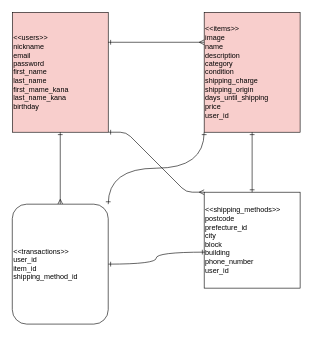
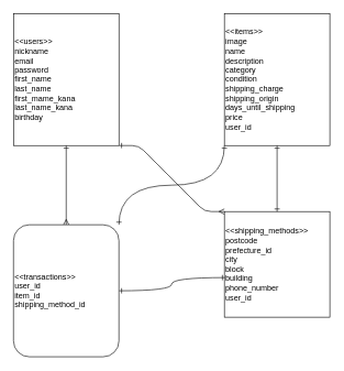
- <mxCell id="8" value="" style="fontSize=12;html=1;endArrow=ERmany;strokeWidth=1;entryX=0;entryY=0.25;entryDx=0;entryDy=0;exitX=1;exitY=0.25;exitDx=0;exitDy=0;startArrow=ERone;startFill=0;endFill=0;" parent="1" source="2" target="4" edge="1"><mxGeometry width="100" height="100" relative="1" as="geometry"><mxPoint x="200" y="110" as="sourcePoint" /><mxPoint x="300" y="10" as="targetPoint" /></mxGeometry></mxCell>
- <mxCell id="2" value="&amp;lt;&amp;lt;users&amp;gt;&amp;gt;&lt;br&gt;nickname&lt;br&gt;email&lt;br&gt;password&lt;br&gt;first_name&lt;br&gt;last_name&lt;br&gt;first_mame_kana&lt;br&gt;last_name_kana&lt;br&gt;birthday" style="rounded=0;whiteSpace=wrap;html=1;align=left;fillColor=#f8cecc;" parent="1" vertex="1"><mxGeometry x="20" y="20" width="160" height="200" as="geometry" /></mxCell>
+ <mxCell id="2" value="&amp;lt;&amp;lt;users&amp;gt;&amp;gt;&lt;br&gt;nickname&lt;br&gt;email&lt;br&gt;password&lt;br&gt;first_name&lt;br&gt;last_name&lt;br&gt;first_mame_kana&lt;br&gt;last_name_kana&lt;br&gt;birthday" style="rounded=0;whiteSpace=wrap;html=1;align=left;" parent="1" vertex="1"><mxGeometry x="20" y="20" width="160" height="200" as="geometry" /></mxCell>
- <mxCell id="4" value="&amp;lt;&amp;lt;items&amp;gt;&amp;gt;&lt;br&gt;image&lt;br&gt;name&lt;br&gt;description&lt;br&gt;category&lt;br&gt;condition&lt;br&gt;shipping_charge&lt;br&gt;shipping_origin&lt;br&gt;days_until_shipping&lt;br&gt;price&lt;br&gt;user_id" style="rounded=0;whiteSpace=wrap;html=1;align=left;fillColor=#f8cecc;" parent="1" vertex="1"><mxGeometry x="340" y="20" width="160" height="200" as="geometry" /></mxCell>
+ <mxCell id="4" value="&amp;lt;&amp;lt;items&amp;gt;&amp;gt;&lt;br&gt;image&lt;br&gt;name&lt;br&gt;description&lt;br&gt;category&lt;br&gt;condition&lt;br&gt;shipping_charge&lt;br&gt;shipping_origin&lt;br&gt;days_until_shipping&lt;br&gt;price&lt;br&gt;user_id" style="rounded=0;whiteSpace=wrap;html=1;align=left;" parent="1" vertex="1"><mxGeometry x="340" y="20" width="160" height="200" as="geometry" /></mxCell>
